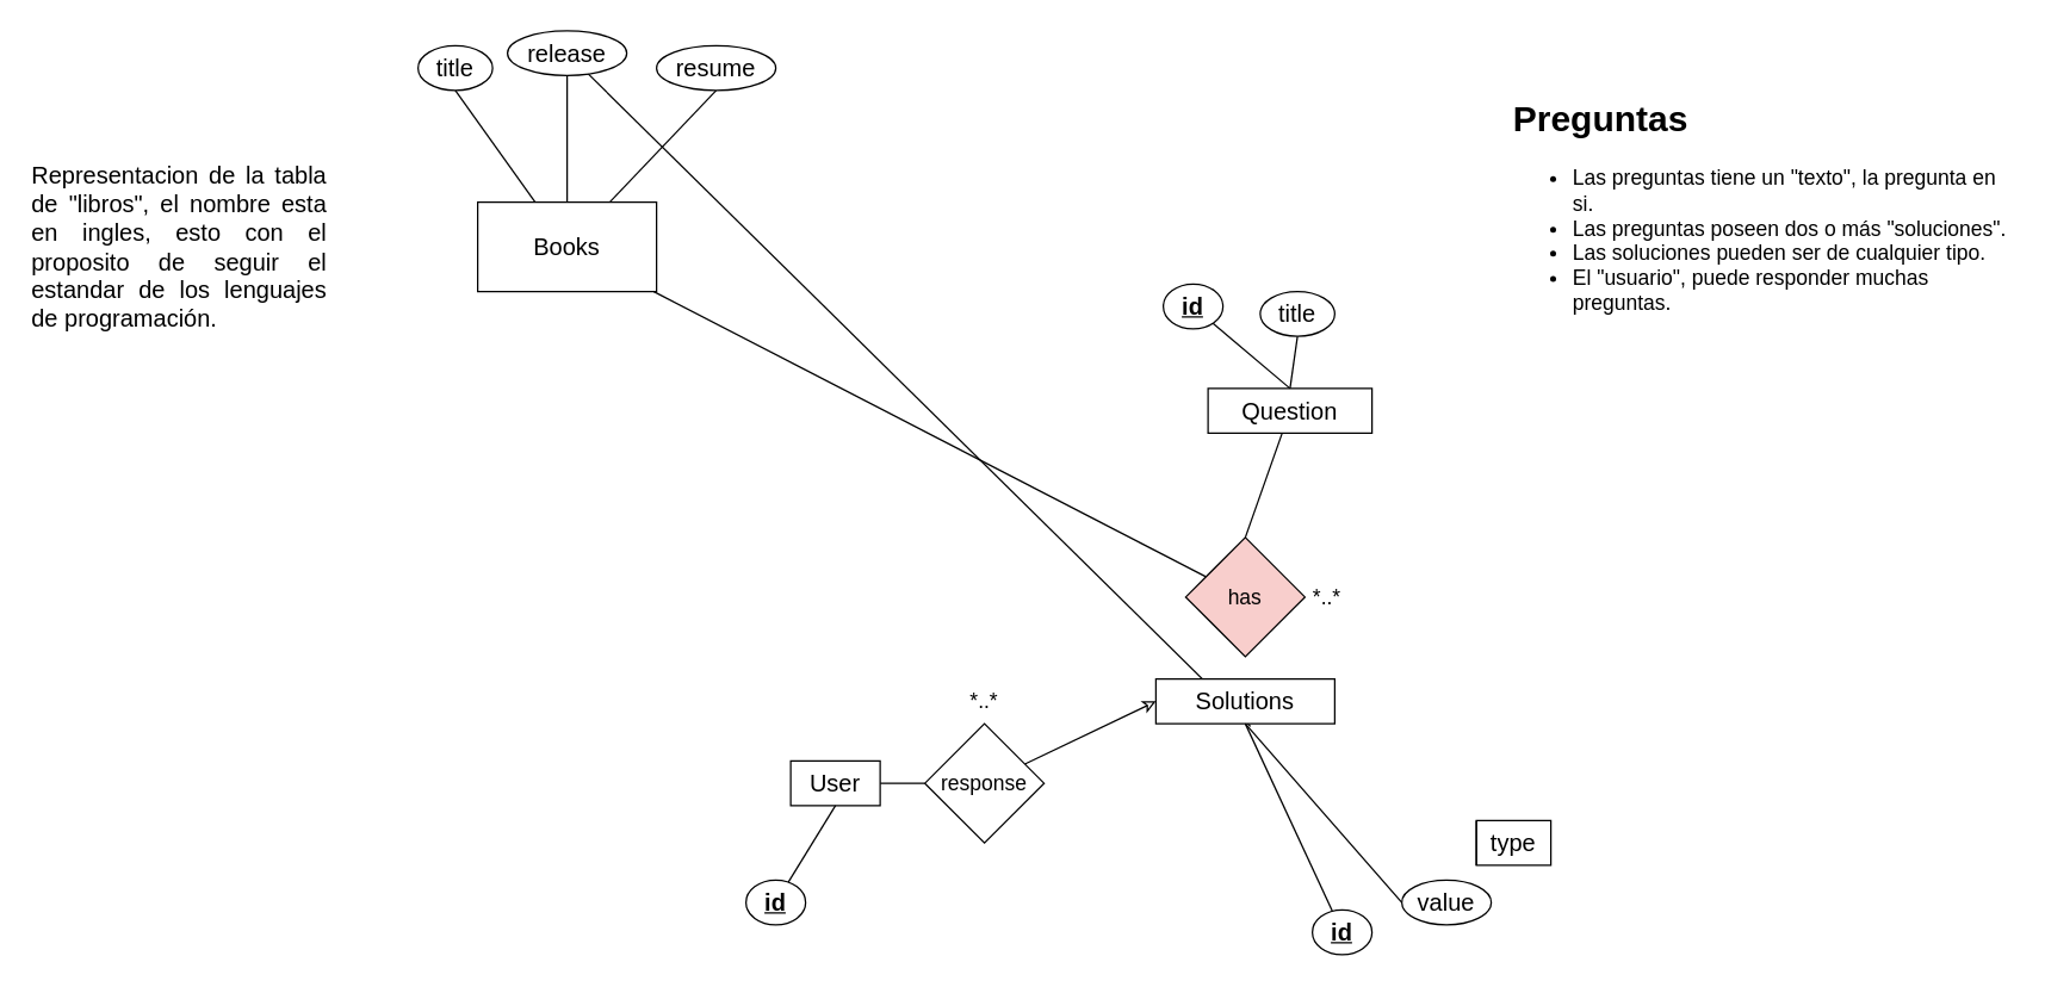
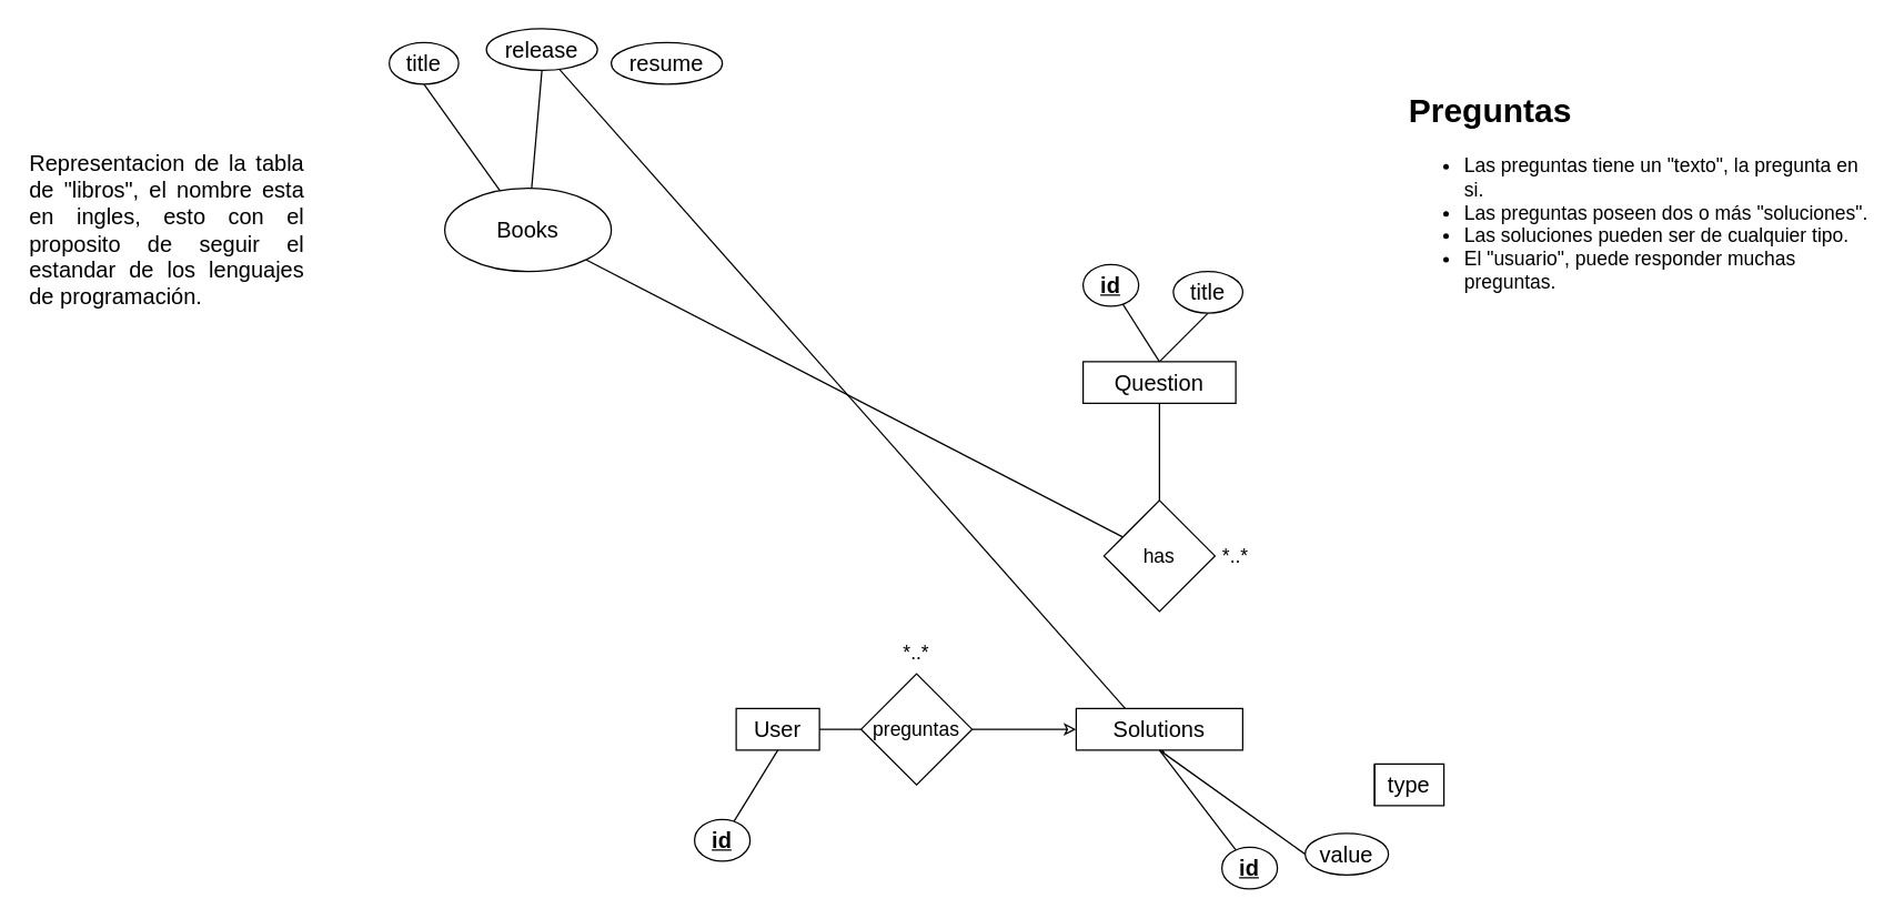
- <mxCell id="6" value="release" style="ellipse;whiteSpace=wrap;html=1;fontSize=16;portConstraint=none;container=0;collapsible=1;expand=0;resizable=0;autosize=1;" parent="1" vertex="1"><mxGeometry x="340" y="20" width="80" height="30" as="geometry" /></mxCell>
+ <mxCell id="6" value="release" style="ellipse;whiteSpace=wrap;html=1;fontSize=16;portConstraint=none;container=0;collapsible=1;expand=0;resizable=0;autosize=1;" parent="1" vertex="1"><mxGeometry x="350" y="20" width="80" height="30" as="geometry" /></mxCell>
- <mxCell id="4" style="rounded=0;orthogonalLoop=1;jettySize=auto;html=1;entryX=0.5;entryY=1;entryDx=0;entryDy=0;fontSize=16;endArrow=none;endFill=0;" parent="1" source="5" target="8" edge="1"><mxGeometry relative="1" as="geometry" /></mxCell>
- <mxCell id="5" value="Books" style="rounded=0;whiteSpace=wrap;html=1;fontSize=16;resizable=0;expand=0;autosize=1;" parent="1" vertex="1"><mxGeometry x="320" y="135" width="120" height="60" as="geometry" /></mxCell>
+ <mxCell id="5" value="Books" style="ellipse;whiteSpace=wrap;html=1;fontSize=16;resizable=0;expand=0;autosize=1;" parent="1" vertex="1"><mxGeometry x="320" y="135" width="120" height="60" as="geometry" /></mxCell>
- <mxCell id="13" value="&amp;nbsp; &amp;nbsp;Question&amp;nbsp; &amp;nbsp;" style="rounded=0;whiteSpace=wrap;html=1;fontSize=16;resizable=0;expand=0;autosize=1;" vertex="1" parent="1"><mxGeometry x="810" y="260" width="110" height="30" as="geometry" /></mxCell>
+ <mxCell id="13" value="&amp;nbsp; &amp;nbsp;Question&amp;nbsp; &amp;nbsp;" style="rounded=0;whiteSpace=wrap;html=1;fontSize=16;resizable=0;expand=0;autosize=1;" vertex="1" parent="1"><mxGeometry x="780" y="260" width="110" height="30" as="geometry" /></mxCell>
- <mxCell id="25" value="has" style="rhombus;whiteSpace=wrap;html=1;fontSize=14;resizable=1;autosize=1;fillColor=#f8cecc;" vertex="1" parent="24"><mxGeometry width="80" height="80" as="geometry" /></mxCell>
+ <mxCell id="25" value="has" style="rhombus;whiteSpace=wrap;html=1;fontSize=14;resizable=1;autosize=1;" vertex="1" parent="24"><mxGeometry width="80" height="80" as="geometry" /></mxCell>
- <mxCell id="17" value="&amp;nbsp; &amp;nbsp;Solutions&amp;nbsp; &amp;nbsp;" style="rounded=0;whiteSpace=wrap;html=1;fontSize=16;resizable=0;expand=0;autosize=1;" vertex="1" parent="1"><mxGeometry x="775" y="455" width="120" height="30" as="geometry" /></mxCell>
+ <mxCell id="17" value="&amp;nbsp; &amp;nbsp;Solutions&amp;nbsp; &amp;nbsp;" style="rounded=0;whiteSpace=wrap;html=1;fontSize=16;resizable=0;expand=0;autosize=1;" vertex="1" parent="1"><mxGeometry x="775" y="510" width="120" height="30" as="geometry" /></mxCell>
- <mxCell id="28" value="response" style="rhombus;whiteSpace=wrap;html=1;fontSize=14;" vertex="1" parent="27"><mxGeometry y="30" width="80" height="80" as="geometry" /></mxCell>
+ <mxCell id="28" value="preguntas" style="rhombus;whiteSpace=wrap;html=1;fontSize=14;" vertex="1" parent="27"><mxGeometry y="30" width="80" height="80" as="geometry" /></mxCell>
- <mxCell id="19" value="value" style="ellipse;whiteSpace=wrap;html=1;fontSize=16;portConstraint=none;container=0;collapsible=1;expand=0;resizable=0;autosize=1;" vertex="1" parent="1"><mxGeometry x="940" y="590" width="60" height="30" as="geometry" /></mxCell>
+ <mxCell id="19" value="value" style="ellipse;whiteSpace=wrap;html=1;fontSize=16;portConstraint=none;container=0;collapsible=1;expand=0;resizable=0;autosize=1;" vertex="1" parent="1"><mxGeometry x="940" y="600" width="60" height="30" as="geometry" /></mxCell>
